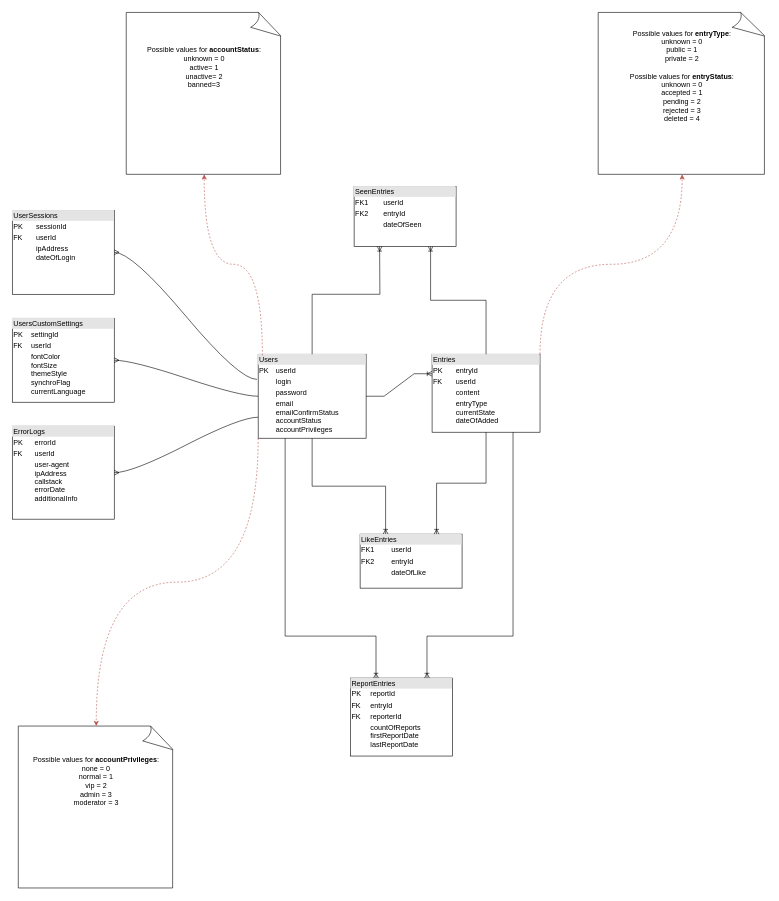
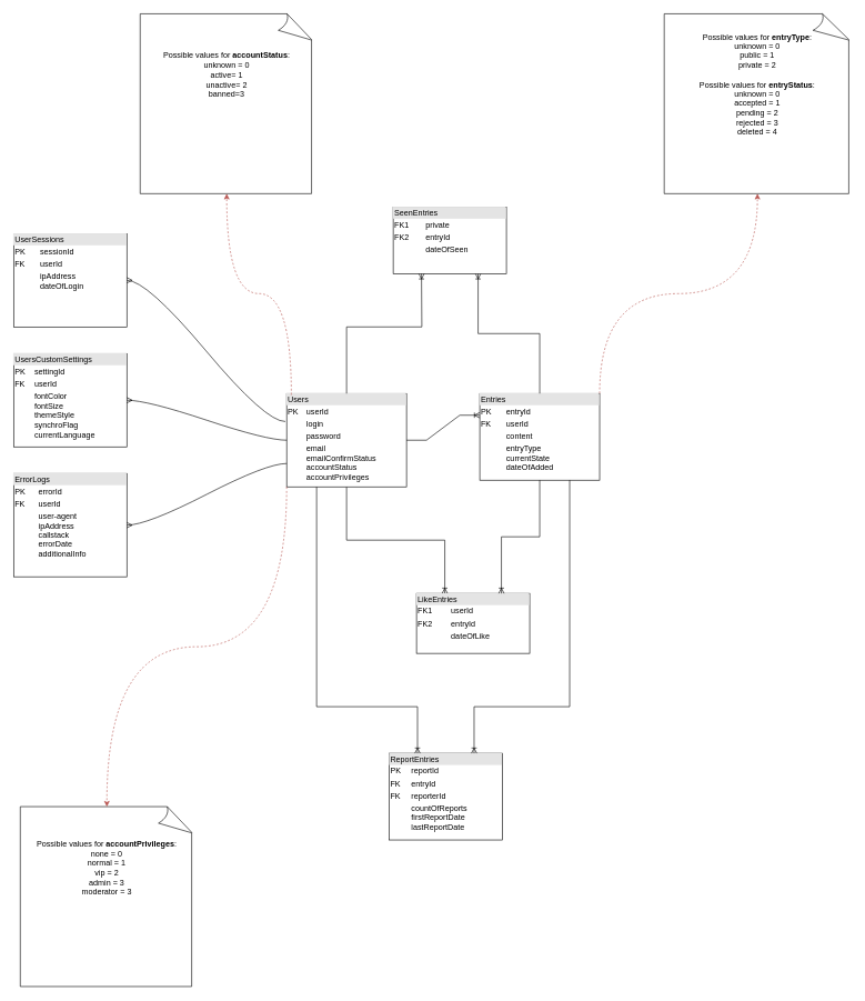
- <mxCell id="13" value="&lt;div style=&quot;box-sizing: border-box ; width: 100% ; background: #e4e4e4 ; padding: 2px&quot;&gt;SeenEntries&lt;br&gt;&lt;/div&gt;&lt;table style=&quot;width: 100% ; font-size: 1em&quot; cellspacing=&quot;0&quot; cellpadding=&quot;2&quot;&gt;&lt;tbody&gt;&lt;tr&gt;&lt;td&gt;FK1&lt;/td&gt;&lt;td&gt;userId&lt;/td&gt;&lt;/tr&gt;&lt;tr&gt;&lt;td&gt;FK2&lt;/td&gt;&lt;td&gt;entryId&lt;/td&gt;&lt;/tr&gt;&lt;tr&gt;&lt;td&gt;&lt;br&gt;&lt;/td&gt;&lt;td&gt;dateOfSeen&lt;/td&gt;&lt;/tr&gt;&lt;/tbody&gt;&lt;/table&gt;" style="verticalAlign=top;align=left;overflow=fill;html=1;" vertex="1" parent="1"><mxGeometry x="590" y="310" width="170" height="100" as="geometry" /></mxCell>
+ <mxCell id="13" value="&lt;div style=&quot;box-sizing: border-box ; width: 100% ; background: #e4e4e4 ; padding: 2px&quot;&gt;SeenEntries&lt;br&gt;&lt;/div&gt;&lt;table style=&quot;width: 100% ; font-size: 1em&quot; cellspacing=&quot;0&quot; cellpadding=&quot;2&quot;&gt;&lt;tbody&gt;&lt;tr&gt;&lt;td&gt;FK1&lt;/td&gt;&lt;td&gt;private&lt;/td&gt;&lt;/tr&gt;&lt;tr&gt;&lt;td&gt;FK2&lt;/td&gt;&lt;td&gt;entryId&lt;/td&gt;&lt;/tr&gt;&lt;tr&gt;&lt;td&gt;&lt;br&gt;&lt;/td&gt;&lt;td&gt;dateOfSeen&lt;/td&gt;&lt;/tr&gt;&lt;/tbody&gt;&lt;/table&gt;" style="verticalAlign=top;align=left;overflow=fill;html=1;" vertex="1" parent="1"><mxGeometry x="590" y="310" width="170" height="100" as="geometry" /></mxCell>
- <mxCell id="6" value="&lt;div style=&quot;box-sizing: border-box ; width: 100% ; background: #e4e4e4 ; padding: 2px&quot;&gt;LikeEntries&lt;br&gt;&lt;/div&gt;&lt;table style=&quot;width: 100% ; font-size: 1em&quot; cellspacing=&quot;0&quot; cellpadding=&quot;2&quot;&gt;&lt;tbody&gt;&lt;tr&gt;&lt;td&gt;FK1&lt;/td&gt;&lt;td&gt;userId&lt;/td&gt;&lt;/tr&gt;&lt;tr&gt;&lt;td&gt;FK2&lt;/td&gt;&lt;td&gt;entryId&lt;/td&gt;&lt;/tr&gt;&lt;tr&gt;&lt;td&gt;&lt;br&gt;&lt;/td&gt;&lt;td&gt;dateOfLike&lt;/td&gt;&lt;/tr&gt;&lt;/tbody&gt;&lt;/table&gt;" style="verticalAlign=top;align=left;overflow=fill;html=1;" parent="1" vertex="1"><mxGeometry x="600" y="890" width="170" height="90" as="geometry" /></mxCell>
+ <mxCell id="6" value="&lt;div style=&quot;box-sizing: border-box ; width: 100% ; background: #e4e4e4 ; padding: 2px&quot;&gt;LikeEntries&lt;br&gt;&lt;/div&gt;&lt;table style=&quot;width: 100% ; font-size: 1em&quot; cellspacing=&quot;0&quot; cellpadding=&quot;2&quot;&gt;&lt;tbody&gt;&lt;tr&gt;&lt;td&gt;FK1&lt;/td&gt;&lt;td&gt;userId&lt;/td&gt;&lt;/tr&gt;&lt;tr&gt;&lt;td&gt;FK2&lt;/td&gt;&lt;td&gt;entryId&lt;/td&gt;&lt;/tr&gt;&lt;tr&gt;&lt;td&gt;&lt;br&gt;&lt;/td&gt;&lt;td&gt;dateOfLike&lt;/td&gt;&lt;/tr&gt;&lt;/tbody&gt;&lt;/table&gt;" style="verticalAlign=top;align=left;overflow=fill;html=1;" parent="1" vertex="1"><mxGeometry x="625" y="890" width="170" height="90" as="geometry" /></mxCell>
